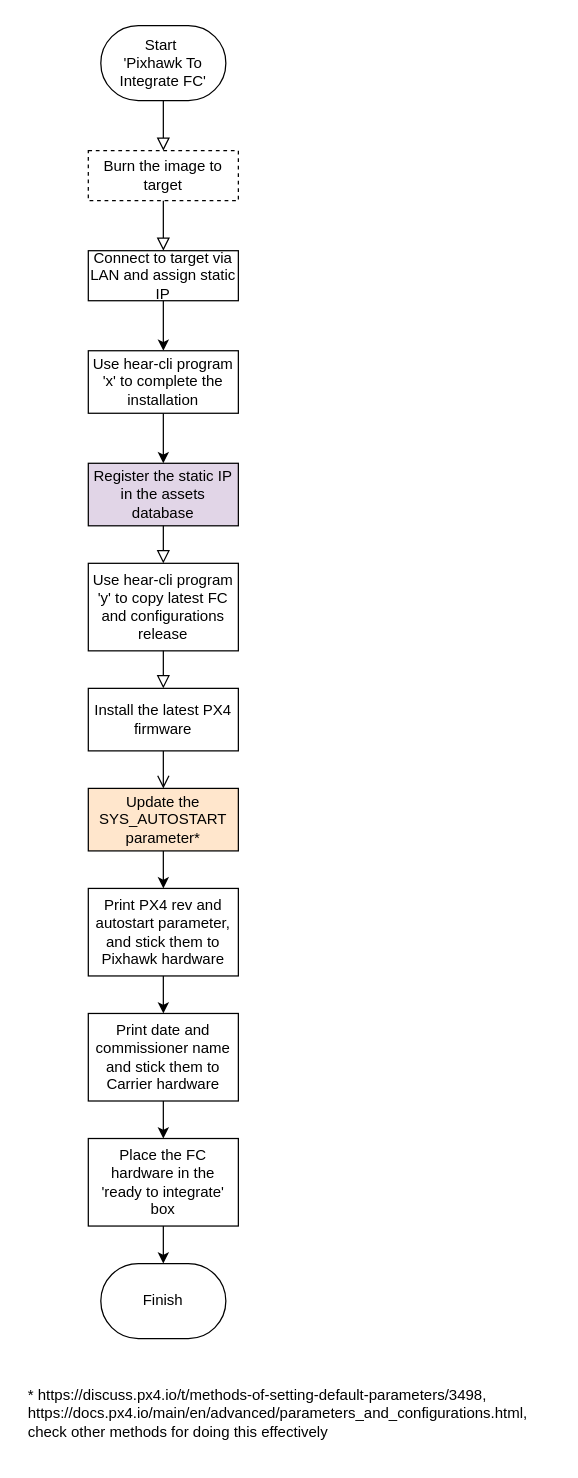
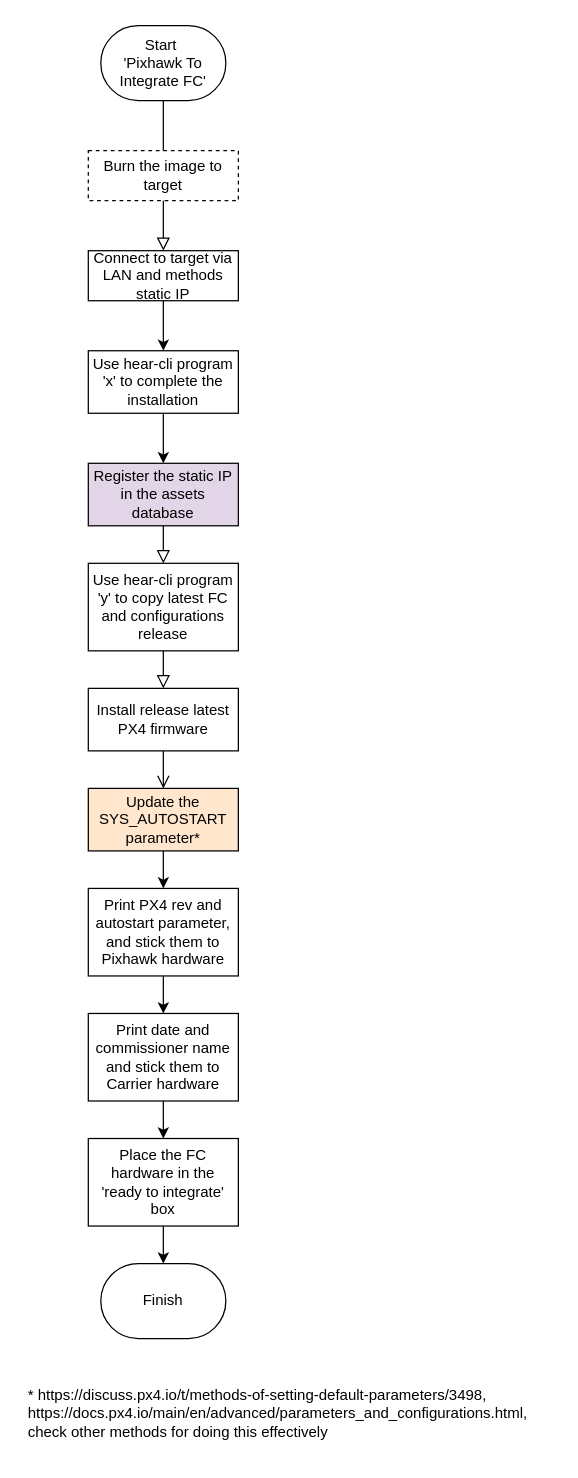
- <mxCell id="4" value="" style="rounded=0;html=1;jettySize=auto;orthogonalLoop=1;fontSize=11;endArrow=block;endFill=0;endSize=8;strokeWidth=1;shadow=0;labelBackgroundColor=none;edgeStyle=orthogonalEdgeStyle;exitX=0.5;exitY=1;exitDx=0;exitDy=0;" parent="1" source="2" target="3" edge="1"><mxGeometry relative="1" as="geometry"><mxPoint x="220" y="70" as="sourcePoint" /><mxPoint x="220" y="120" as="targetPoint" /></mxGeometry></mxCell>
+ <mxCell id="4" value="" style="rounded=0;html=1;jettySize=auto;orthogonalLoop=1;fontSize=11;endArrow=none;endFill=0;endSize=8;strokeWidth=1;shadow=0;labelBackgroundColor=none;edgeStyle=orthogonalEdgeStyle;exitX=0.5;exitY=1;exitDx=0;exitDy=0;" parent="1" source="2" target="3" edge="1"><mxGeometry relative="1" as="geometry"><mxPoint x="220" y="70" as="sourcePoint" /><mxPoint x="220" y="120" as="targetPoint" /></mxGeometry></mxCell>
- <mxCell id="21" value="Connect to target via LAN and assign static IP" style="rounded=1;whiteSpace=wrap;html=1;fontSize=12;glass=0;strokeWidth=1;shadow=0;arcSize=0;" vertex="1" parent="1"><mxGeometry x="70" y="200" width="120" height="40" as="geometry" /></mxCell>
+ <mxCell id="21" value="Connect to target via LAN and methods static IP" style="rounded=1;whiteSpace=wrap;html=1;fontSize=12;glass=0;strokeWidth=1;shadow=0;arcSize=0;" vertex="1" parent="1"><mxGeometry x="70" y="200" width="120" height="40" as="geometry" /></mxCell>
- <mxCell id="8" value="Install the latest PX4 firmware" style="rounded=1;whiteSpace=wrap;html=1;fontSize=12;glass=0;strokeWidth=1;shadow=0;arcSize=0;" parent="1" vertex="1"><mxGeometry x="70" y="550" width="120" height="50" as="geometry" /></mxCell>
+ <mxCell id="8" value="Install release latest PX4 firmware" style="rounded=1;whiteSpace=wrap;html=1;fontSize=12;glass=0;strokeWidth=1;shadow=0;arcSize=0;" parent="1" vertex="1"><mxGeometry x="70" y="550" width="120" height="50" as="geometry" /></mxCell>
